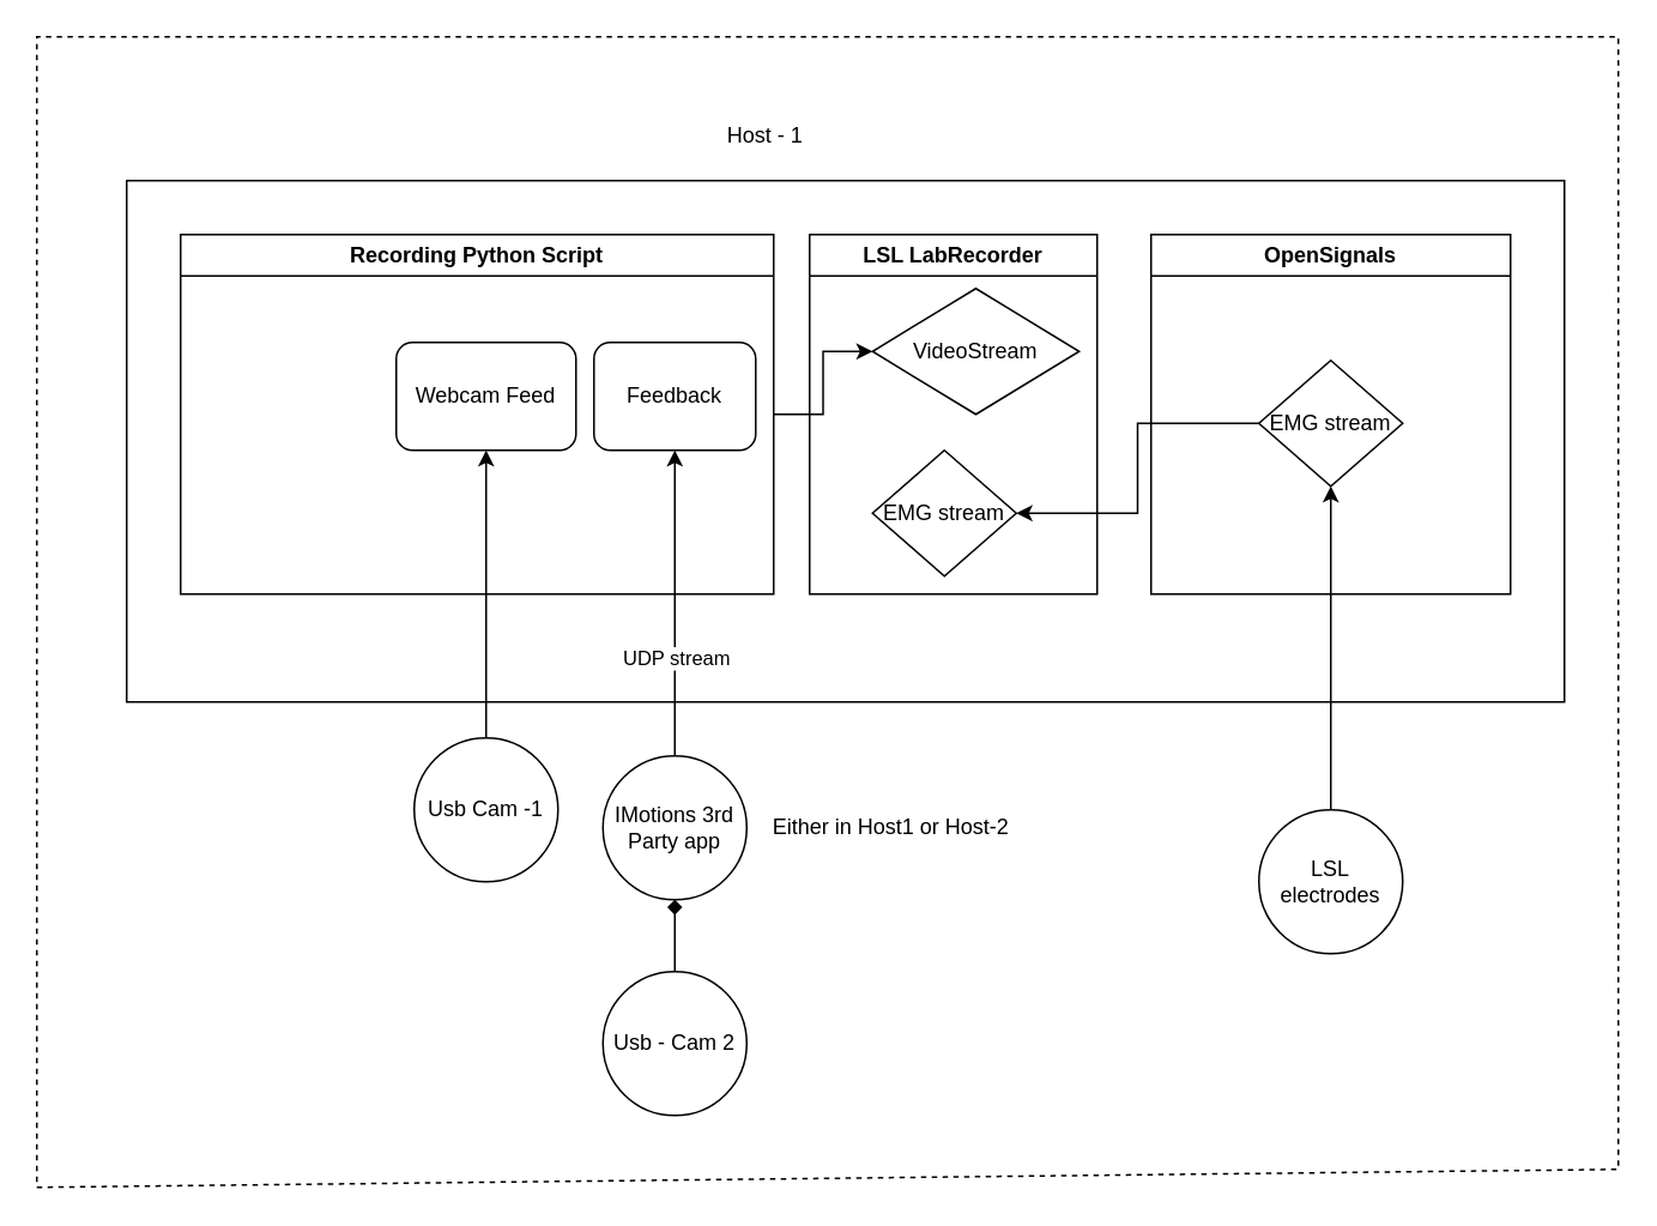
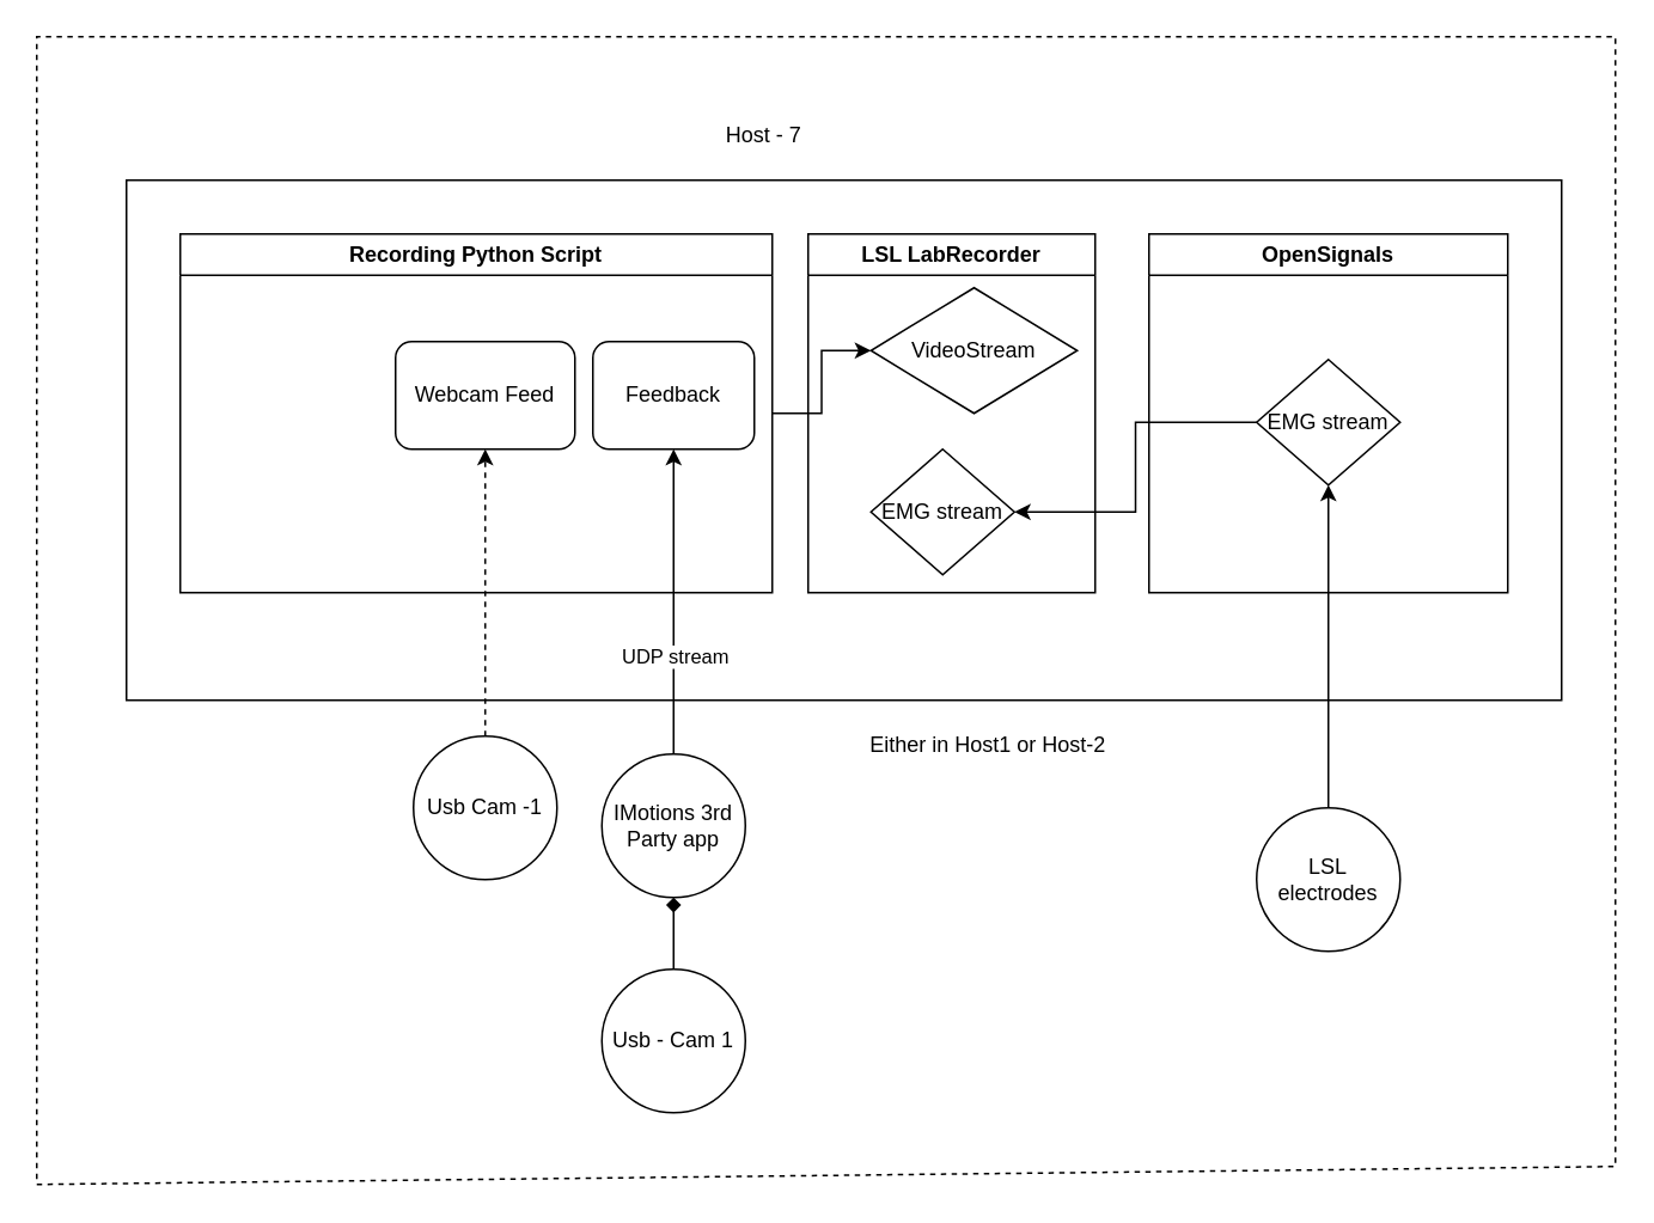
- <mxCell id="6" value="Host - 1" style="text;html=1;align=center;verticalAlign=middle;resizable=0;points=[];autosize=1;strokeColor=none;fillColor=none;" vertex="1" parent="1"><mxGeometry x="390" y="60" width="70" height="30" as="geometry" /></mxCell>
+ <mxCell id="6" value="Host - 7" style="text;html=1;align=center;verticalAlign=middle;resizable=0;points=[];autosize=1;strokeColor=none;fillColor=none;" vertex="1" parent="1"><mxGeometry x="390" y="60" width="70" height="30" as="geometry" /></mxCell>
- <mxCell id="11" style="edgeStyle=orthogonalEdgeStyle;rounded=0;orthogonalLoop=1;jettySize=auto;html=1;exitX=0.5;exitY=0;exitDx=0;exitDy=0;" edge="1" parent="1" source="2" target="9"><mxGeometry relative="1" as="geometry" /></mxCell>
+ <mxCell id="11" style="edgeStyle=orthogonalEdgeStyle;rounded=0;orthogonalLoop=1;jettySize=auto;html=1;exitX=0.5;exitY=0;exitDx=0;exitDy=0;dashed=1;" edge="1" parent="1" source="2" target="9"><mxGeometry relative="1" as="geometry" /></mxCell>
- <mxCell id="17" value="Either in Host1 or Host-2" style="text;html=1;align=center;verticalAlign=middle;resizable=0;points=[];autosize=1;strokeColor=none;fillColor=none;" vertex="1" parent="1"><mxGeometry x="420" y="445" width="150" height="30" as="geometry" /></mxCell>
+ <mxCell id="17" value="Either in Host1 or Host-2" style="text;html=1;align=center;verticalAlign=middle;resizable=0;points=[];autosize=1;strokeColor=none;fillColor=none;" vertex="1" parent="1"><mxGeometry x="475" y="400" width="150" height="30" as="geometry" /></mxCell>
- <mxCell id="4" value="Usb - Cam 2" style="ellipse;whiteSpace=wrap;html=1;aspect=fixed;" vertex="1" parent="1"><mxGeometry x="335" y="540" width="80" height="80" as="geometry" /></mxCell>
+ <mxCell id="4" value="Usb - Cam 1" style="ellipse;whiteSpace=wrap;html=1;aspect=fixed;" vertex="1" parent="1"><mxGeometry x="335" y="540" width="80" height="80" as="geometry" /></mxCell>
